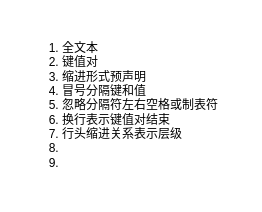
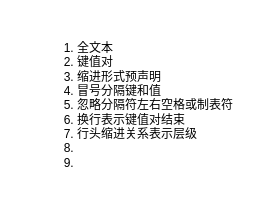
- <mxCell id="2" value="&lt;div align=&quot;left&quot;&gt;&lt;ol&gt;&lt;li&gt;全文本&lt;br&gt;&lt;/li&gt;&lt;li&gt;&lt;div&gt;键值对&lt;/div&gt;&lt;/li&gt;&lt;li&gt;缩进形式预声明&lt;/li&gt;&lt;li&gt;冒号分隔键和值&lt;/li&gt;&lt;li&gt;忽略分隔符左右空格或制表符&lt;br&gt;&lt;/li&gt;&lt;li&gt;换行表示键值对结束&lt;br&gt;&lt;/li&gt;&lt;li&gt;&lt;div&gt;行头缩进关系表示层级&lt;/div&gt;&lt;/li&gt;&lt;li&gt;&lt;br&gt;&lt;/li&gt;&lt;li&gt;&lt;br&gt;&lt;/li&gt;&lt;/ol&gt;&lt;/div&gt;" style="text;html=1;align=left;verticalAlign=middle;resizable=0;points=[];autosize=1;strokeColor=none;fillColor=none;" parent="1" vertex="1"><mxGeometry x="20" y="20" width="220" height="170" as="geometry" /></mxCell>
+ <mxCell id="2" value="&lt;div align=&quot;left&quot;&gt;&lt;ol&gt;&lt;li&gt;全文本&lt;br&gt;&lt;/li&gt;&lt;li&gt;&lt;div&gt;键值对&lt;/div&gt;&lt;/li&gt;&lt;li&gt;缩进形式预声明&lt;/li&gt;&lt;li&gt;冒号分隔键和值&lt;/li&gt;&lt;li&gt;忽略分隔符左右空格或制表符&lt;br&gt;&lt;/li&gt;&lt;li&gt;换行表示键值对结束&lt;br&gt;&lt;/li&gt;&lt;li&gt;&lt;div&gt;行头缩进关系表示层级&lt;/div&gt;&lt;/li&gt;&lt;li&gt;&lt;br&gt;&lt;/li&gt;&lt;li&gt;&lt;br&gt;&lt;/li&gt;&lt;/ol&gt;&lt;/div&gt;" style="text;html=1;align=left;verticalAlign=middle;resizable=0;points=[];autosize=1;strokeColor=none;fillColor=none;" parent="1" vertex="1"><mxGeometry x="35" y="20" width="220" height="170" as="geometry" /></mxCell>
